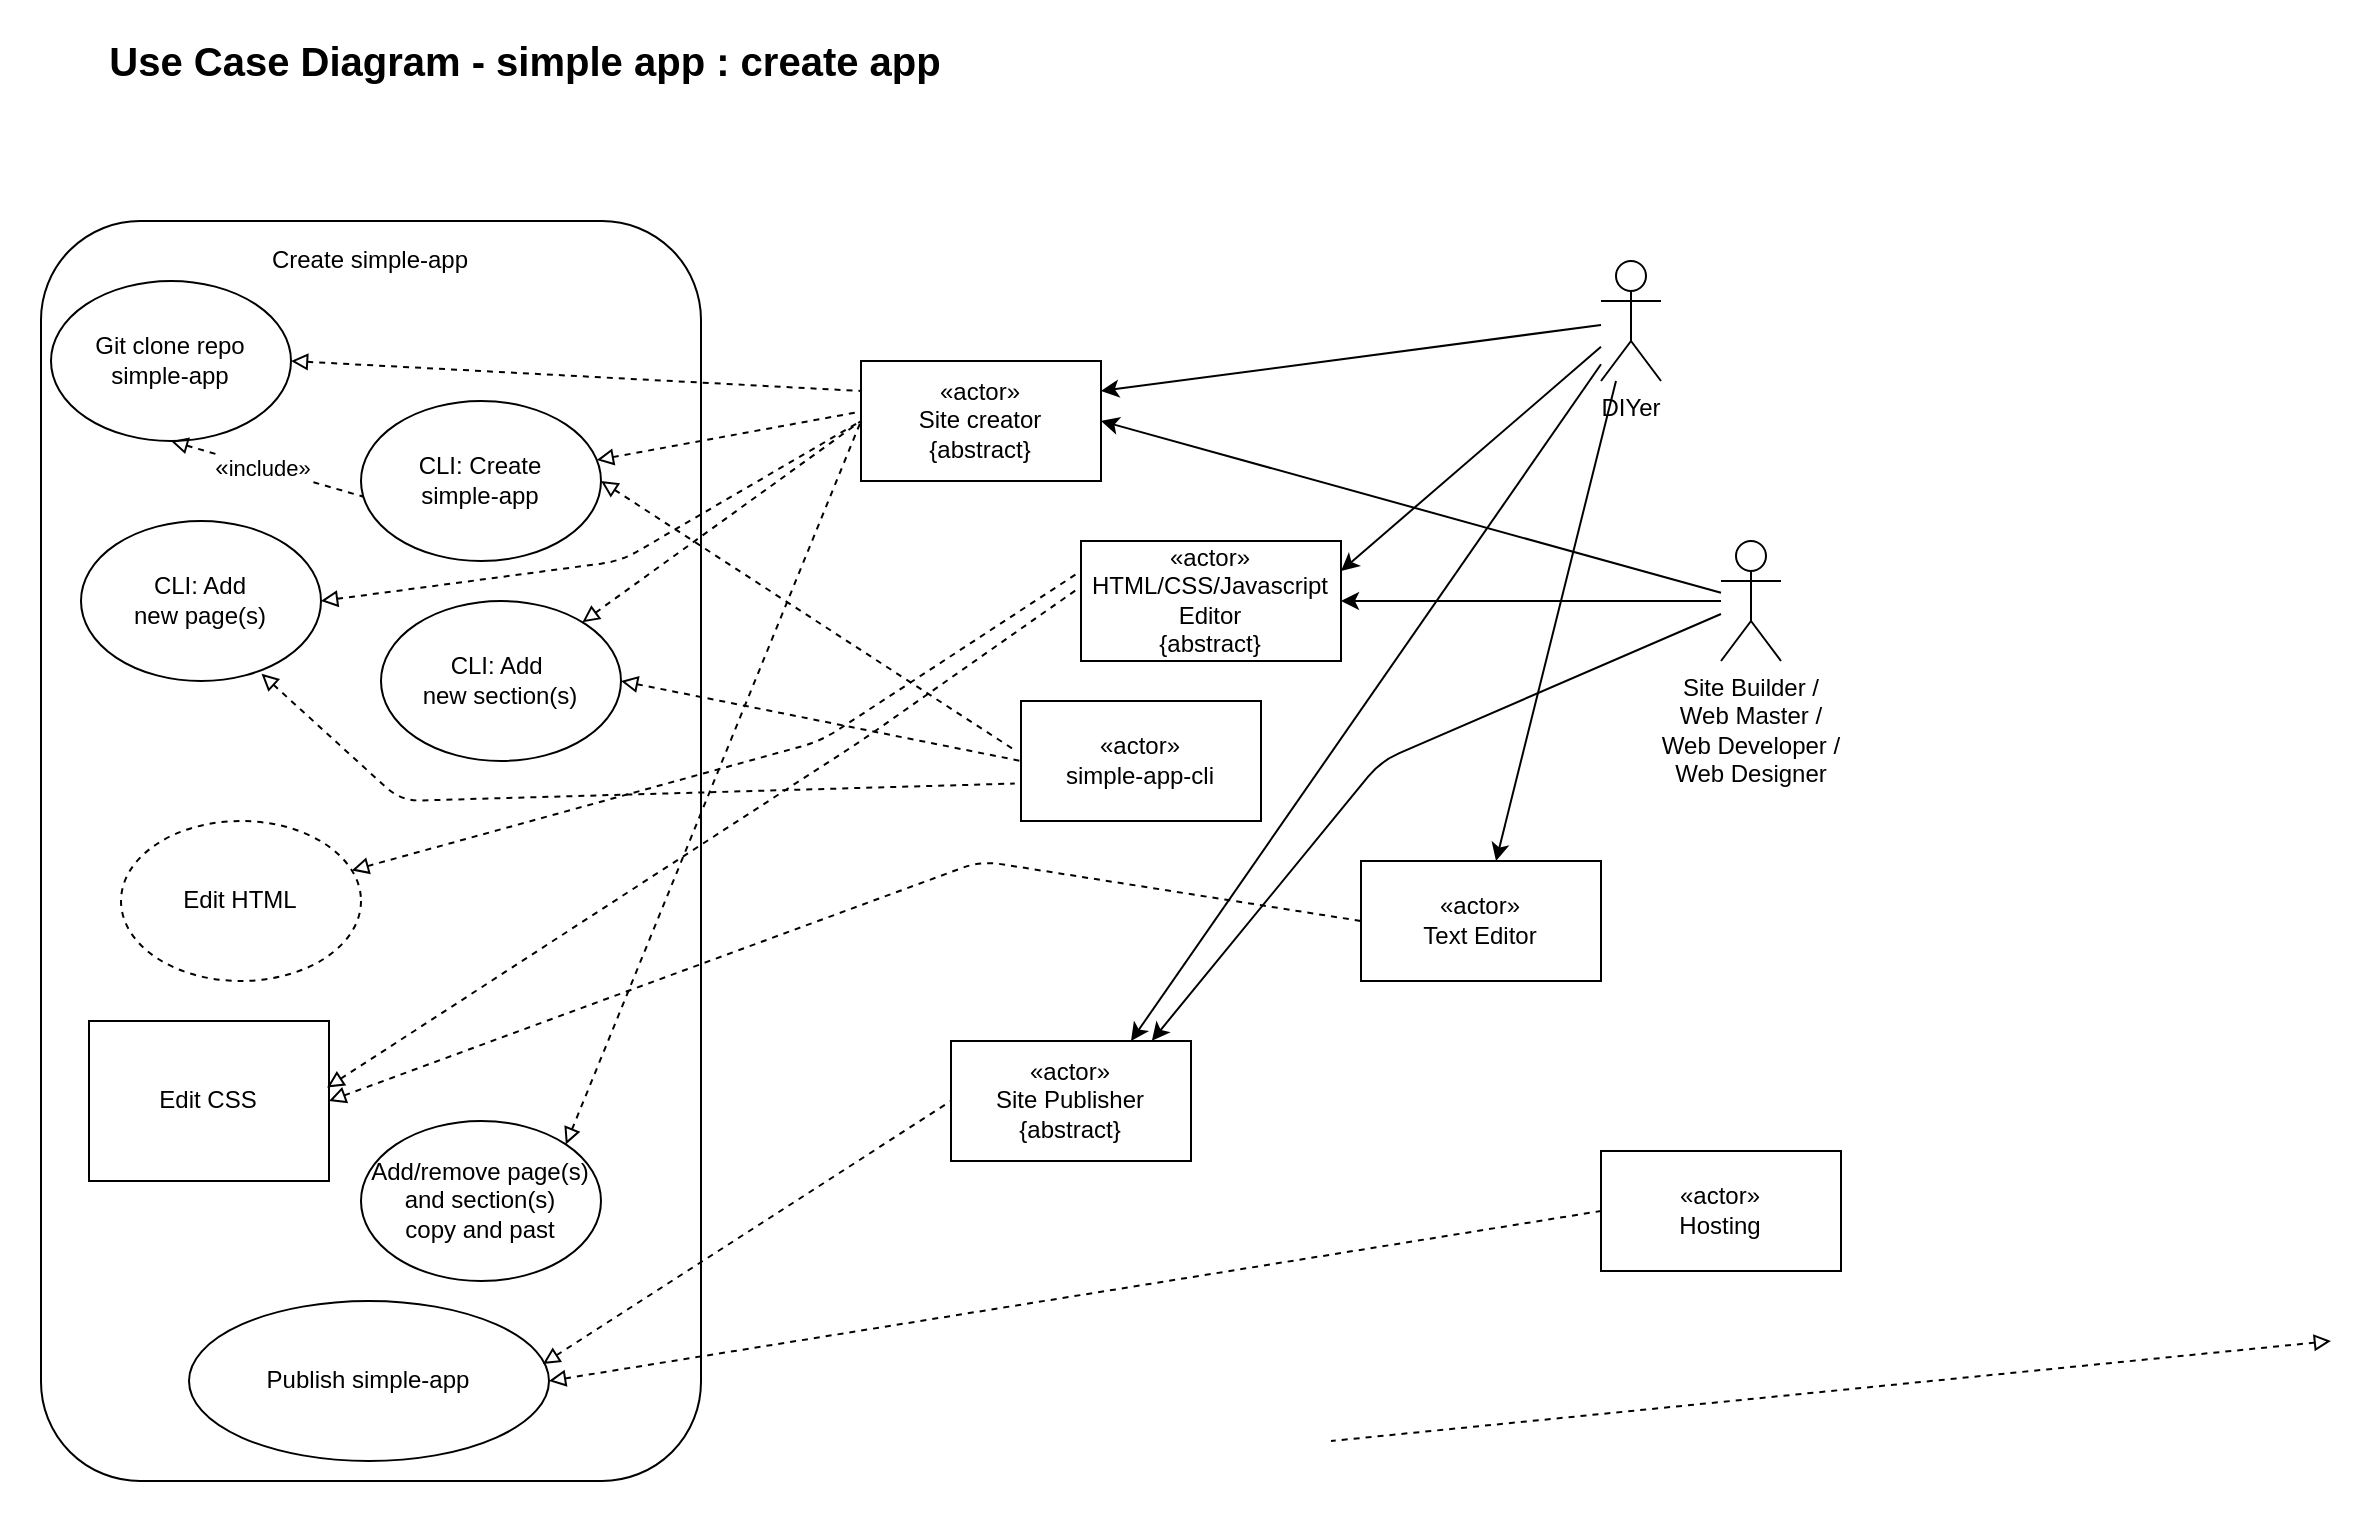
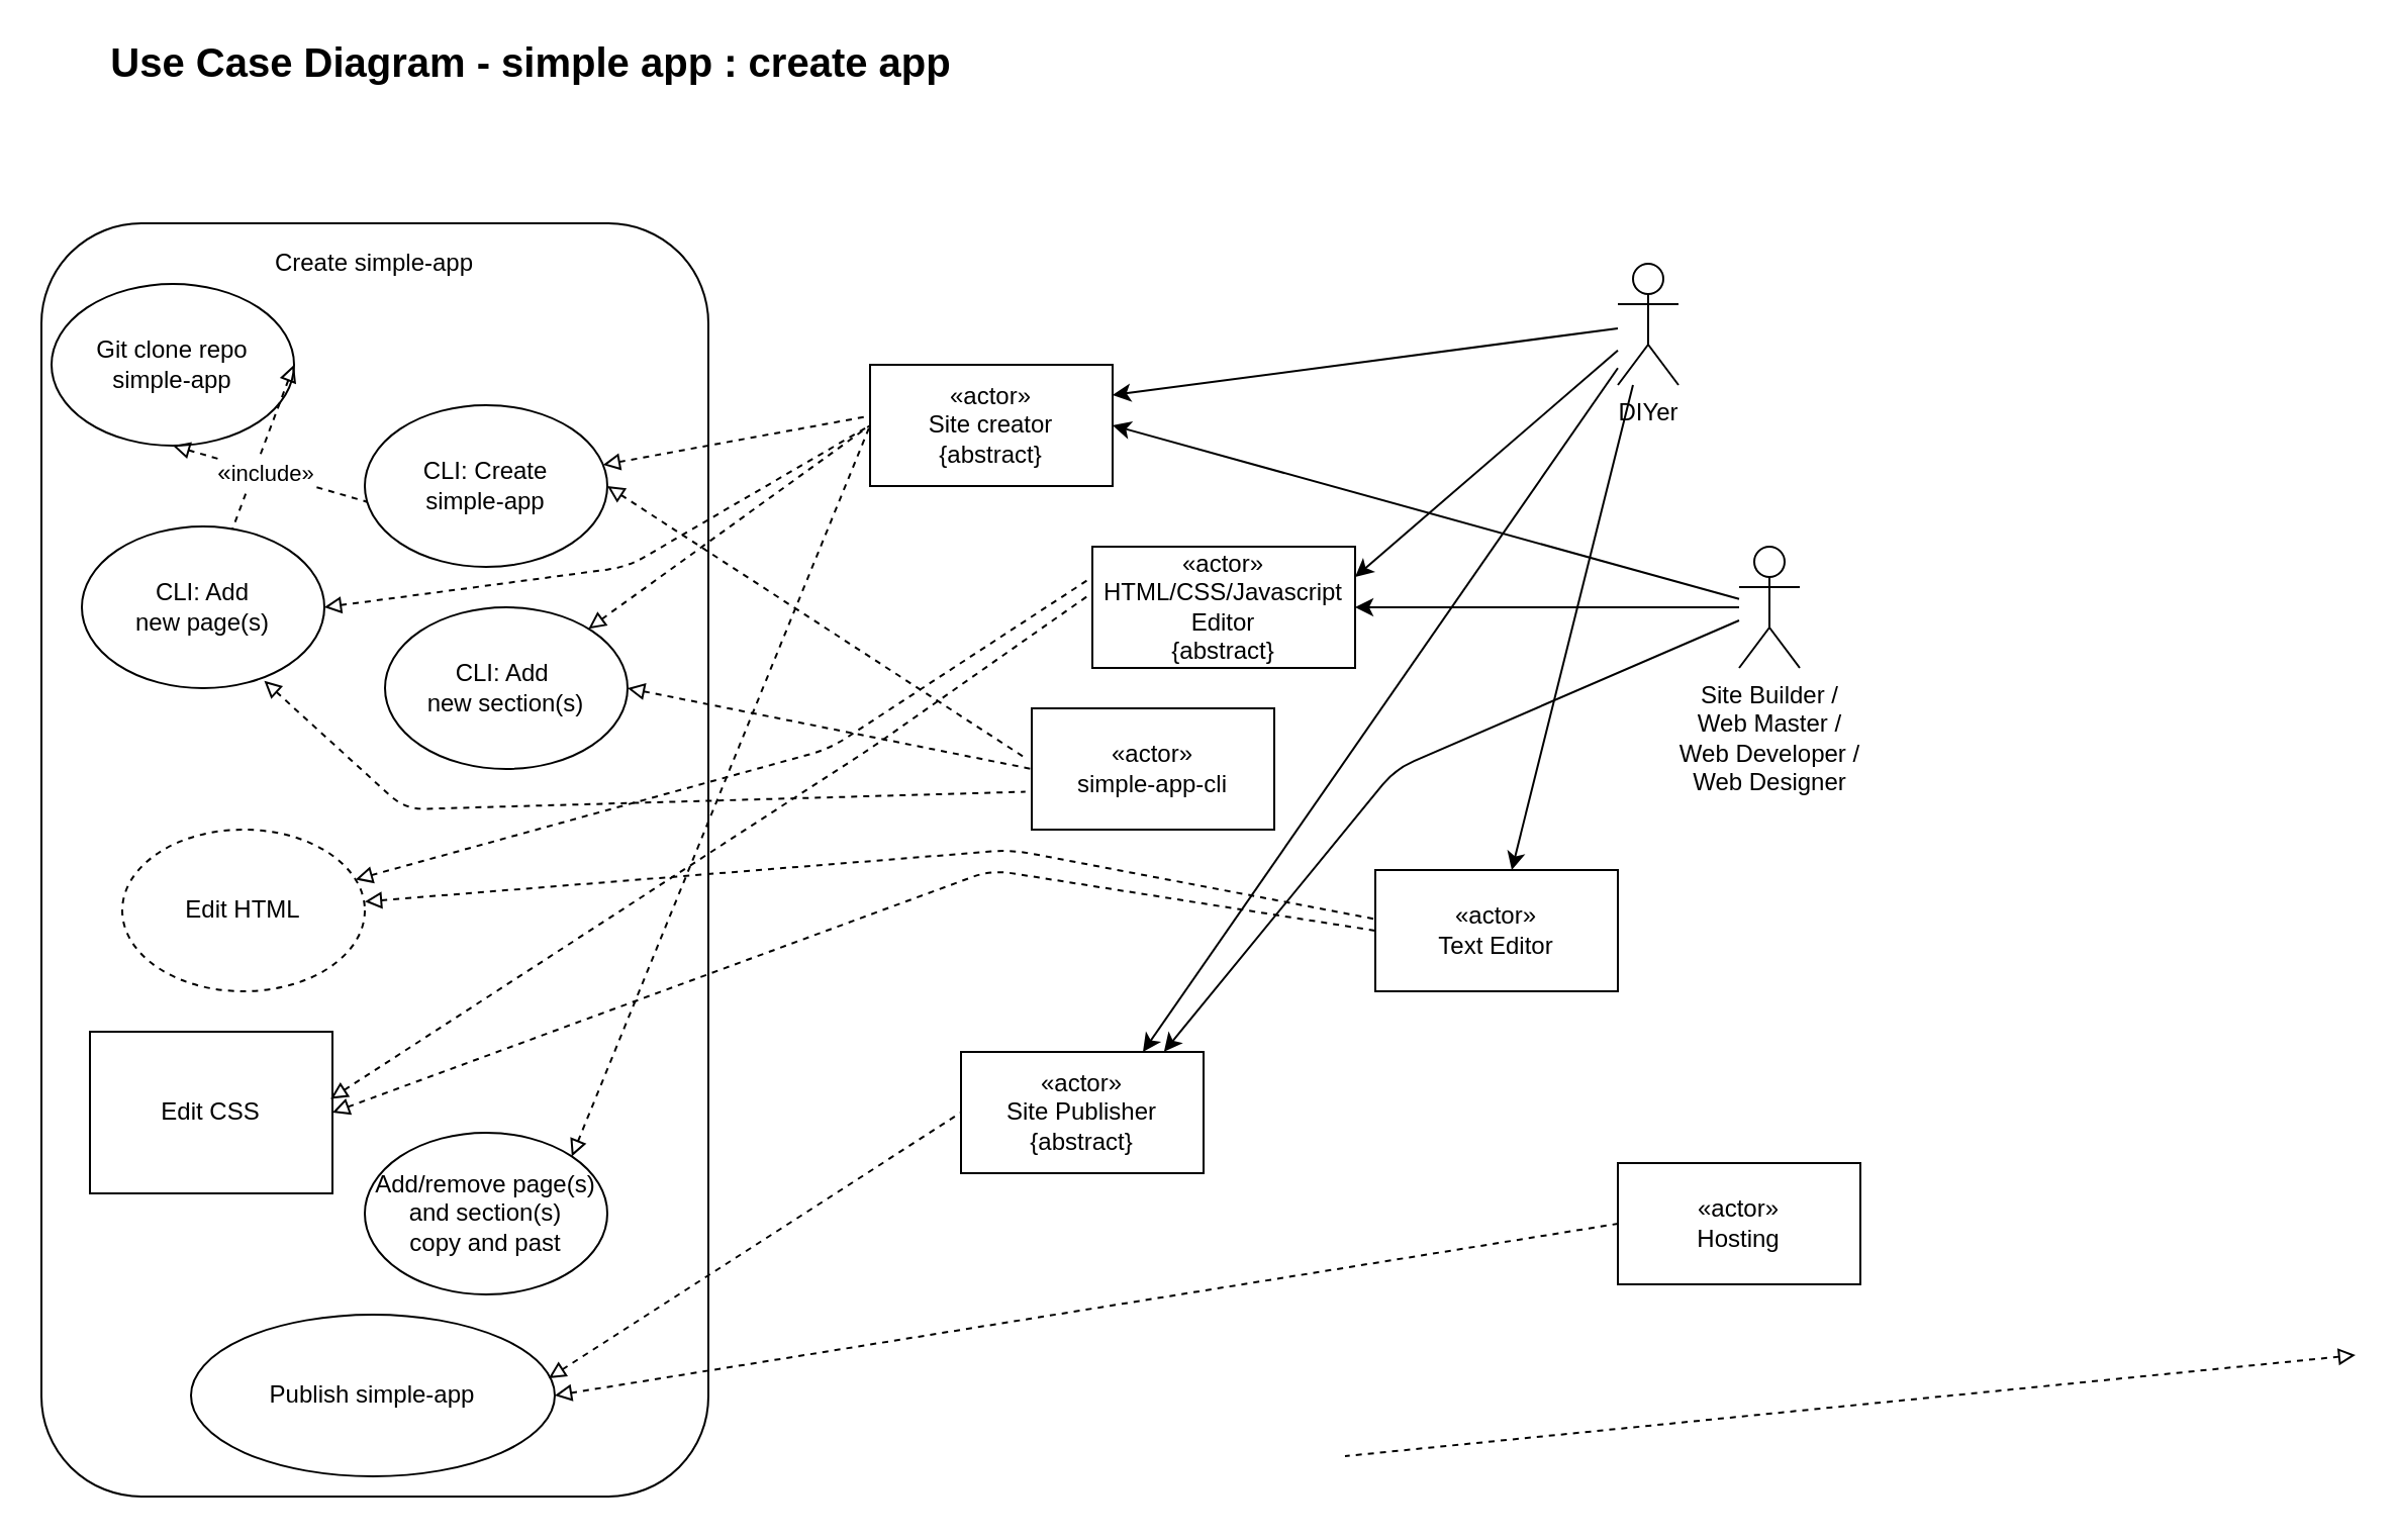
- <mxCell id="22" value="" style="endArrow=none;dashed=1;html=1;entryX=0;entryY=0.25;entryDx=0;entryDy=0;endFill=0;startArrow=block;startFill=0;exitX=1;exitY=0.5;exitDx=0;exitDy=0;" parent="1" source="21" target="3" edge="1"><mxGeometry width="50" height="50" relative="1" as="geometry"><mxPoint x="377.96" y="721.52" as="sourcePoint" /><mxPoint x="550" y="600" as="targetPoint" /></mxGeometry></mxCell>
+ <mxCell id="22" value="" style="endArrow=none;dashed=1;html=1;endFill=0;startArrow=block;startFill=0;exitX=1;exitY=0.5;exitDx=0;exitDy=0;" parent="1" source="21" target="33" edge="1"><mxGeometry width="50" height="50" relative="1" as="geometry"><mxPoint x="377.96" y="721.52" as="sourcePoint" /><mxPoint x="550" y="600" as="targetPoint" /></mxGeometry></mxCell>
+ <mxCell id="27" value="" style="endArrow=none;dashed=1;html=1;entryX=0.001;entryY=0.405;entryDx=0;entryDy=0;endFill=0;startArrow=block;startFill=0;exitX=1;exitY=0.445;exitDx=0;exitDy=0;entryPerimeter=0;exitPerimeter=0;" parent="1" source="23" target="20" edge="1"><mxGeometry width="50" height="50" relative="1" as="geometry"><mxPoint x="330" y="360" as="sourcePoint" /><mxPoint x="720" y="450" as="targetPoint" /><Array as="points"><mxPoint x="500" y="420" /></Array></mxGeometry></mxCell>
